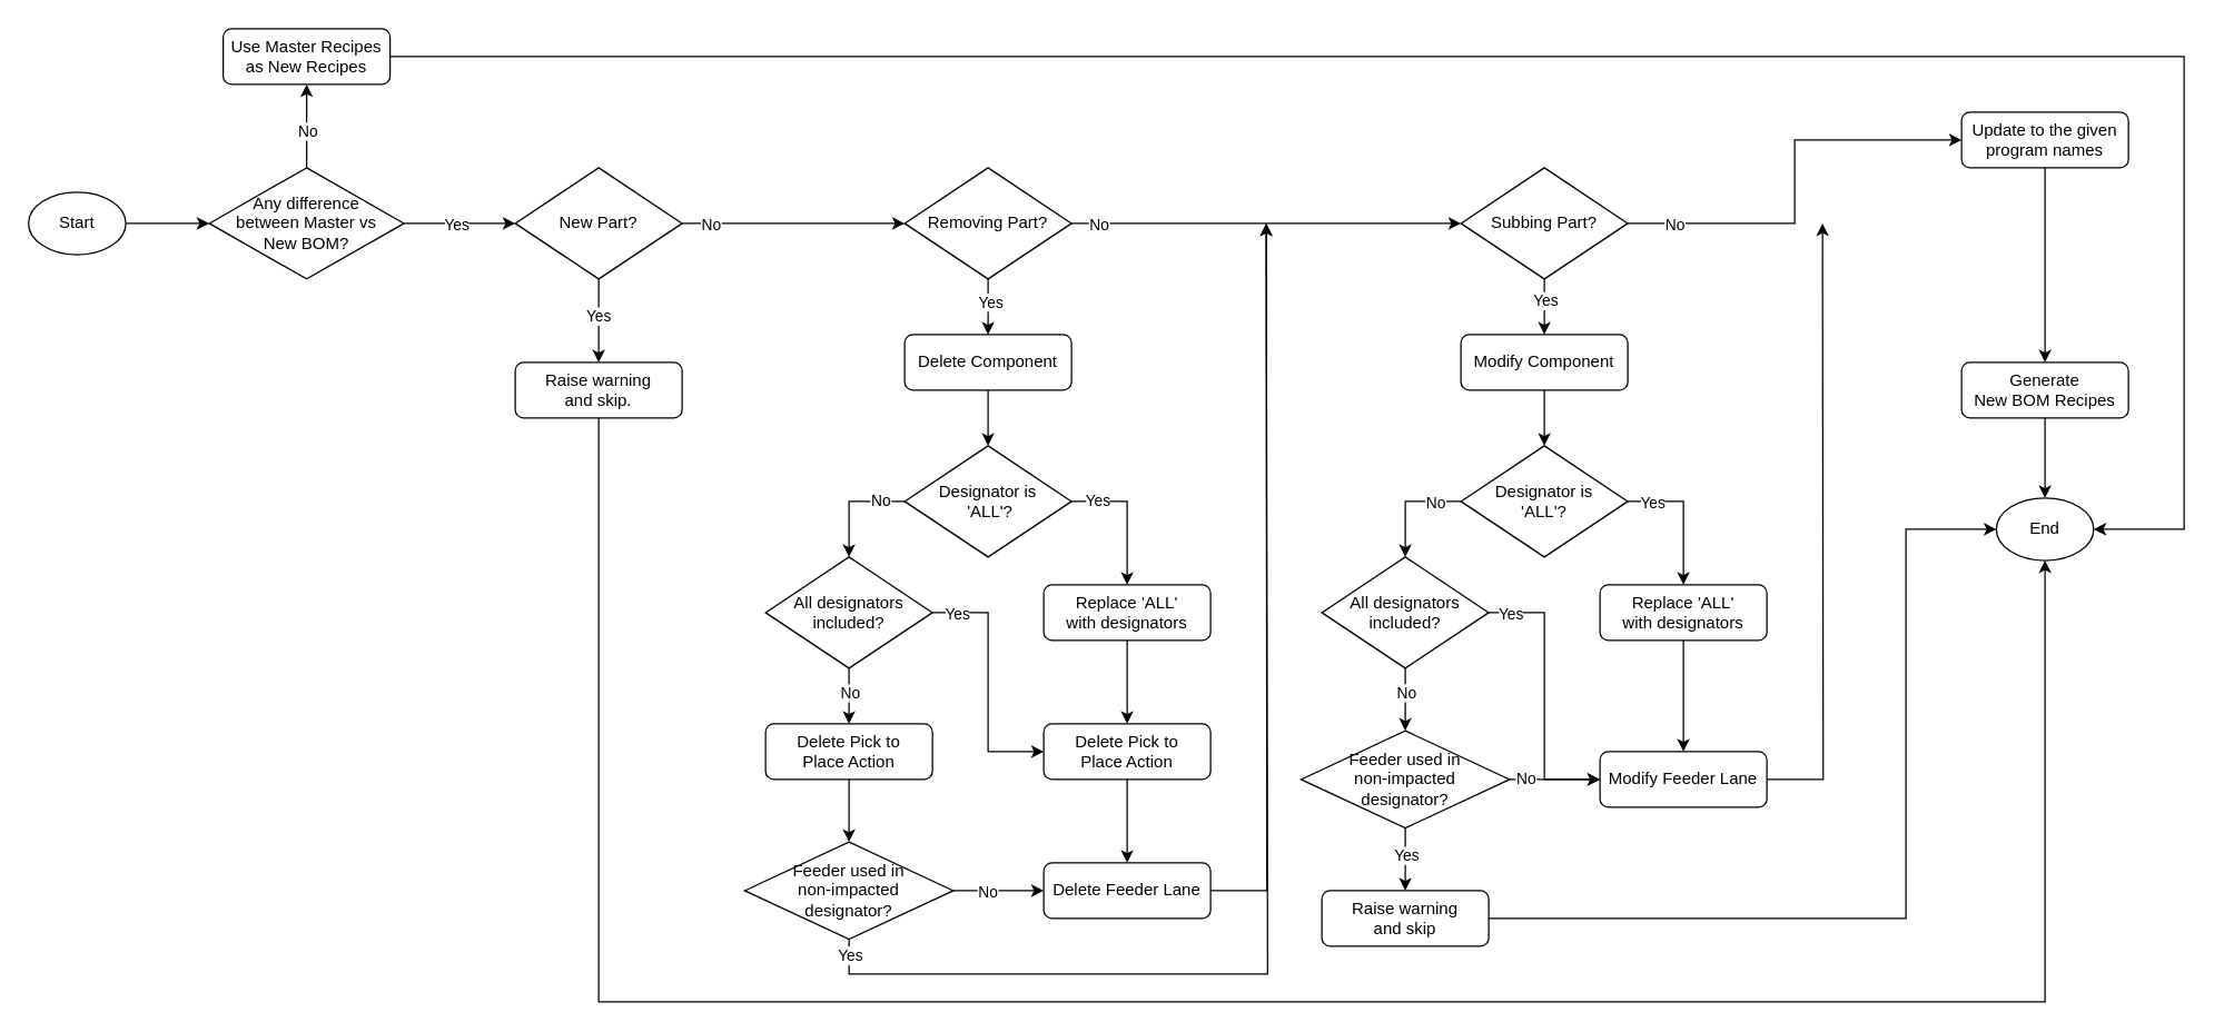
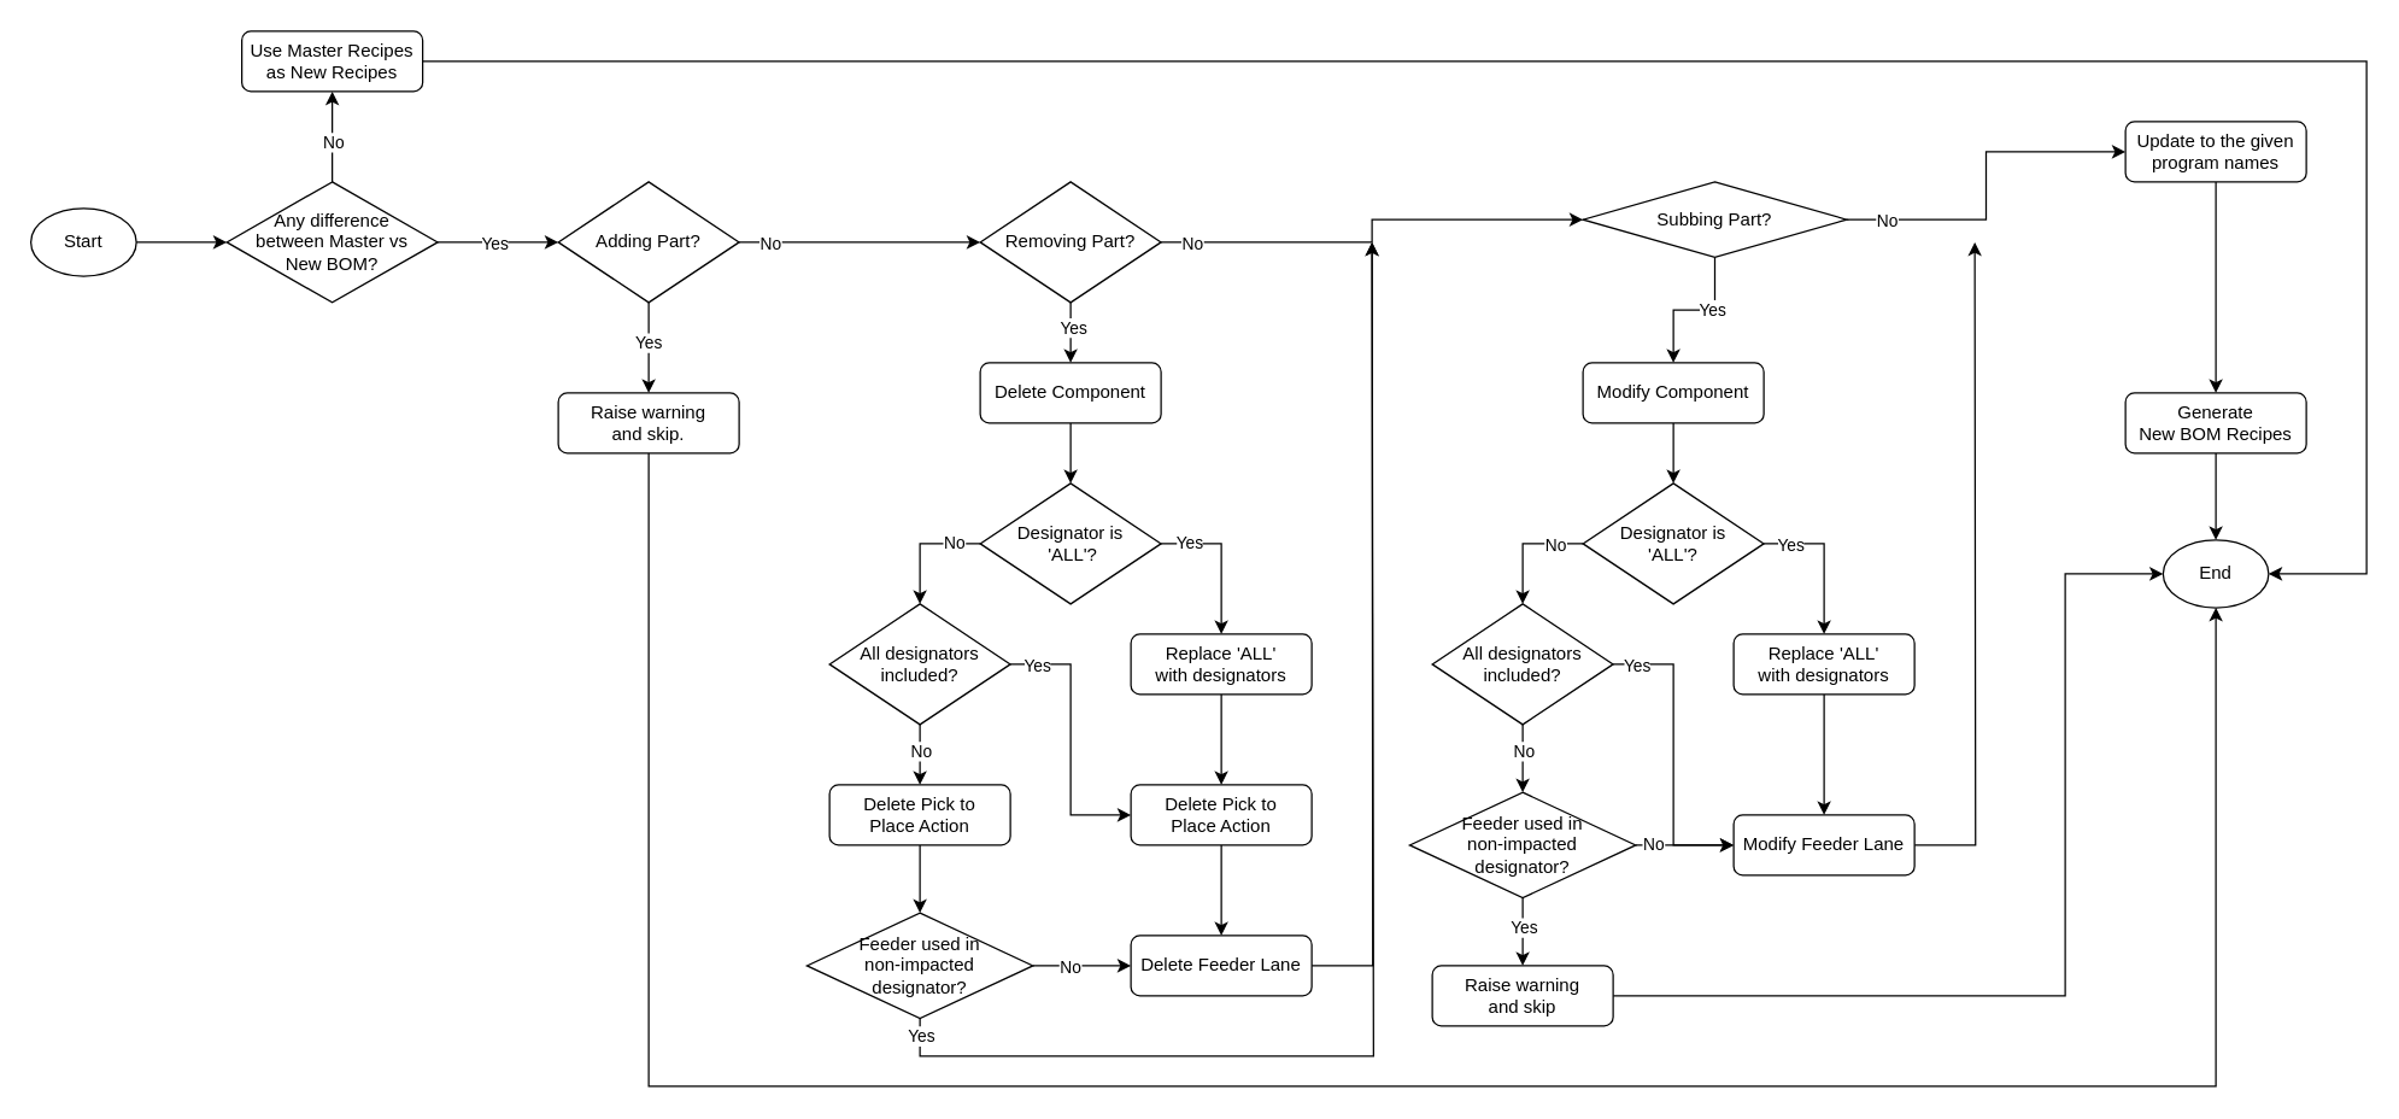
- <mxCell id="15" value="New Part?" style="rhombus;whiteSpace=wrap;html=1;" parent="1" vertex="1"><mxGeometry x="370" y="120" width="120" height="80" as="geometry" /></mxCell>
+ <mxCell id="15" value="Adding Part?" style="rhombus;whiteSpace=wrap;html=1;" parent="1" vertex="1"><mxGeometry x="370" y="120" width="120" height="80" as="geometry" /></mxCell>
- <mxCell id="25" value="Subbing Part?" style="rhombus;whiteSpace=wrap;html=1;" parent="1" vertex="1"><mxGeometry x="1050" y="120" width="120" height="80" as="geometry" /></mxCell>
+ <mxCell id="25" value="Subbing Part?" style="rhombus;whiteSpace=wrap;html=1;" parent="1" vertex="1"><mxGeometry x="1050" y="120" width="175" height="50" as="geometry" /></mxCell>
